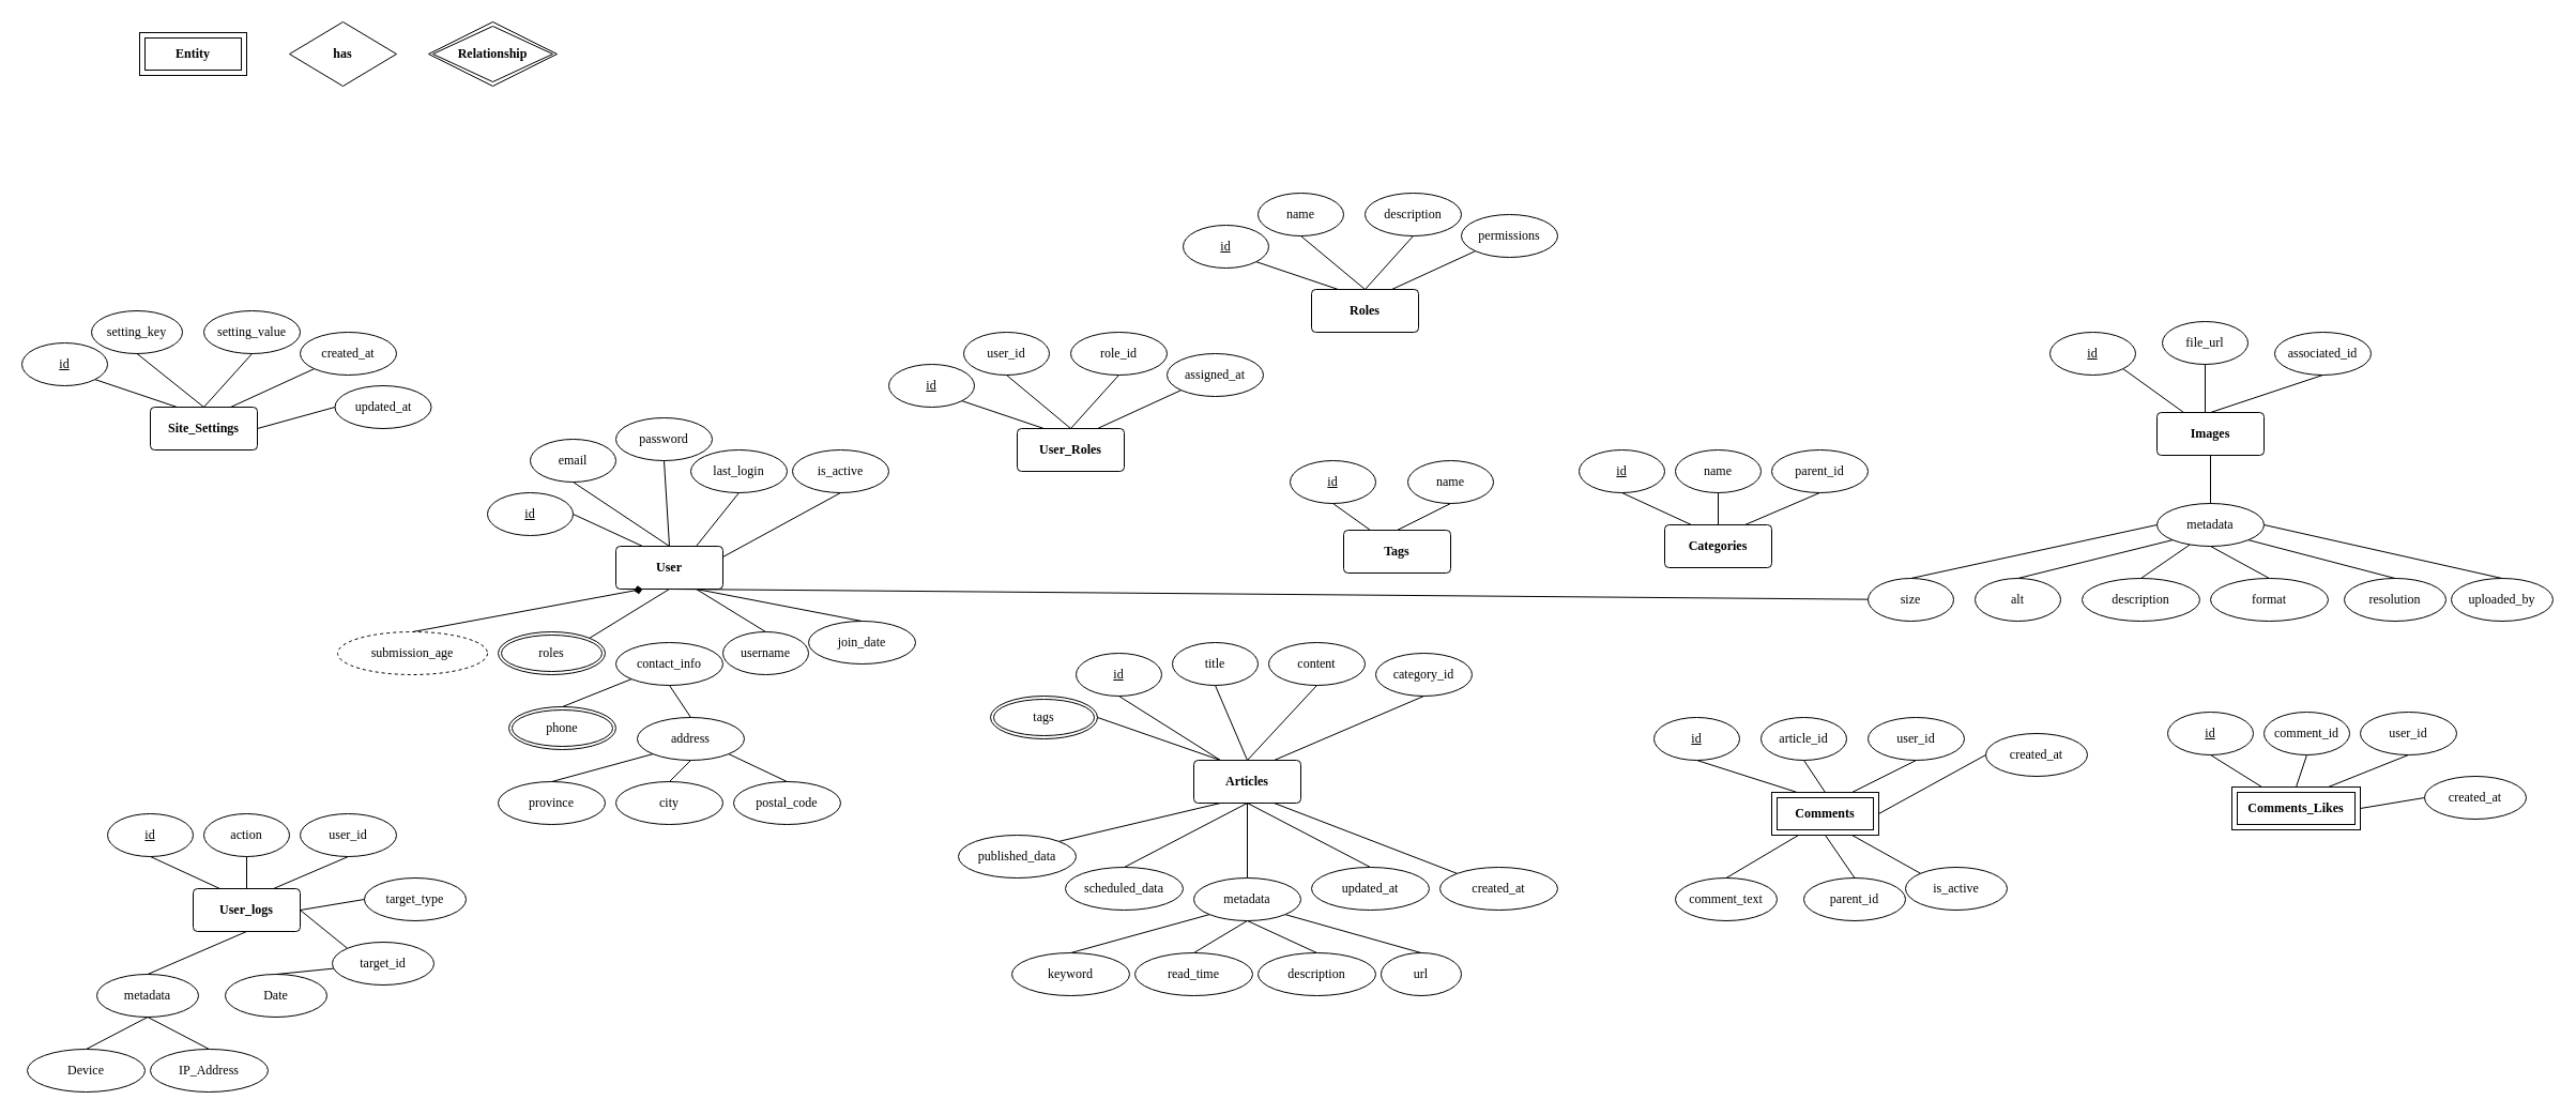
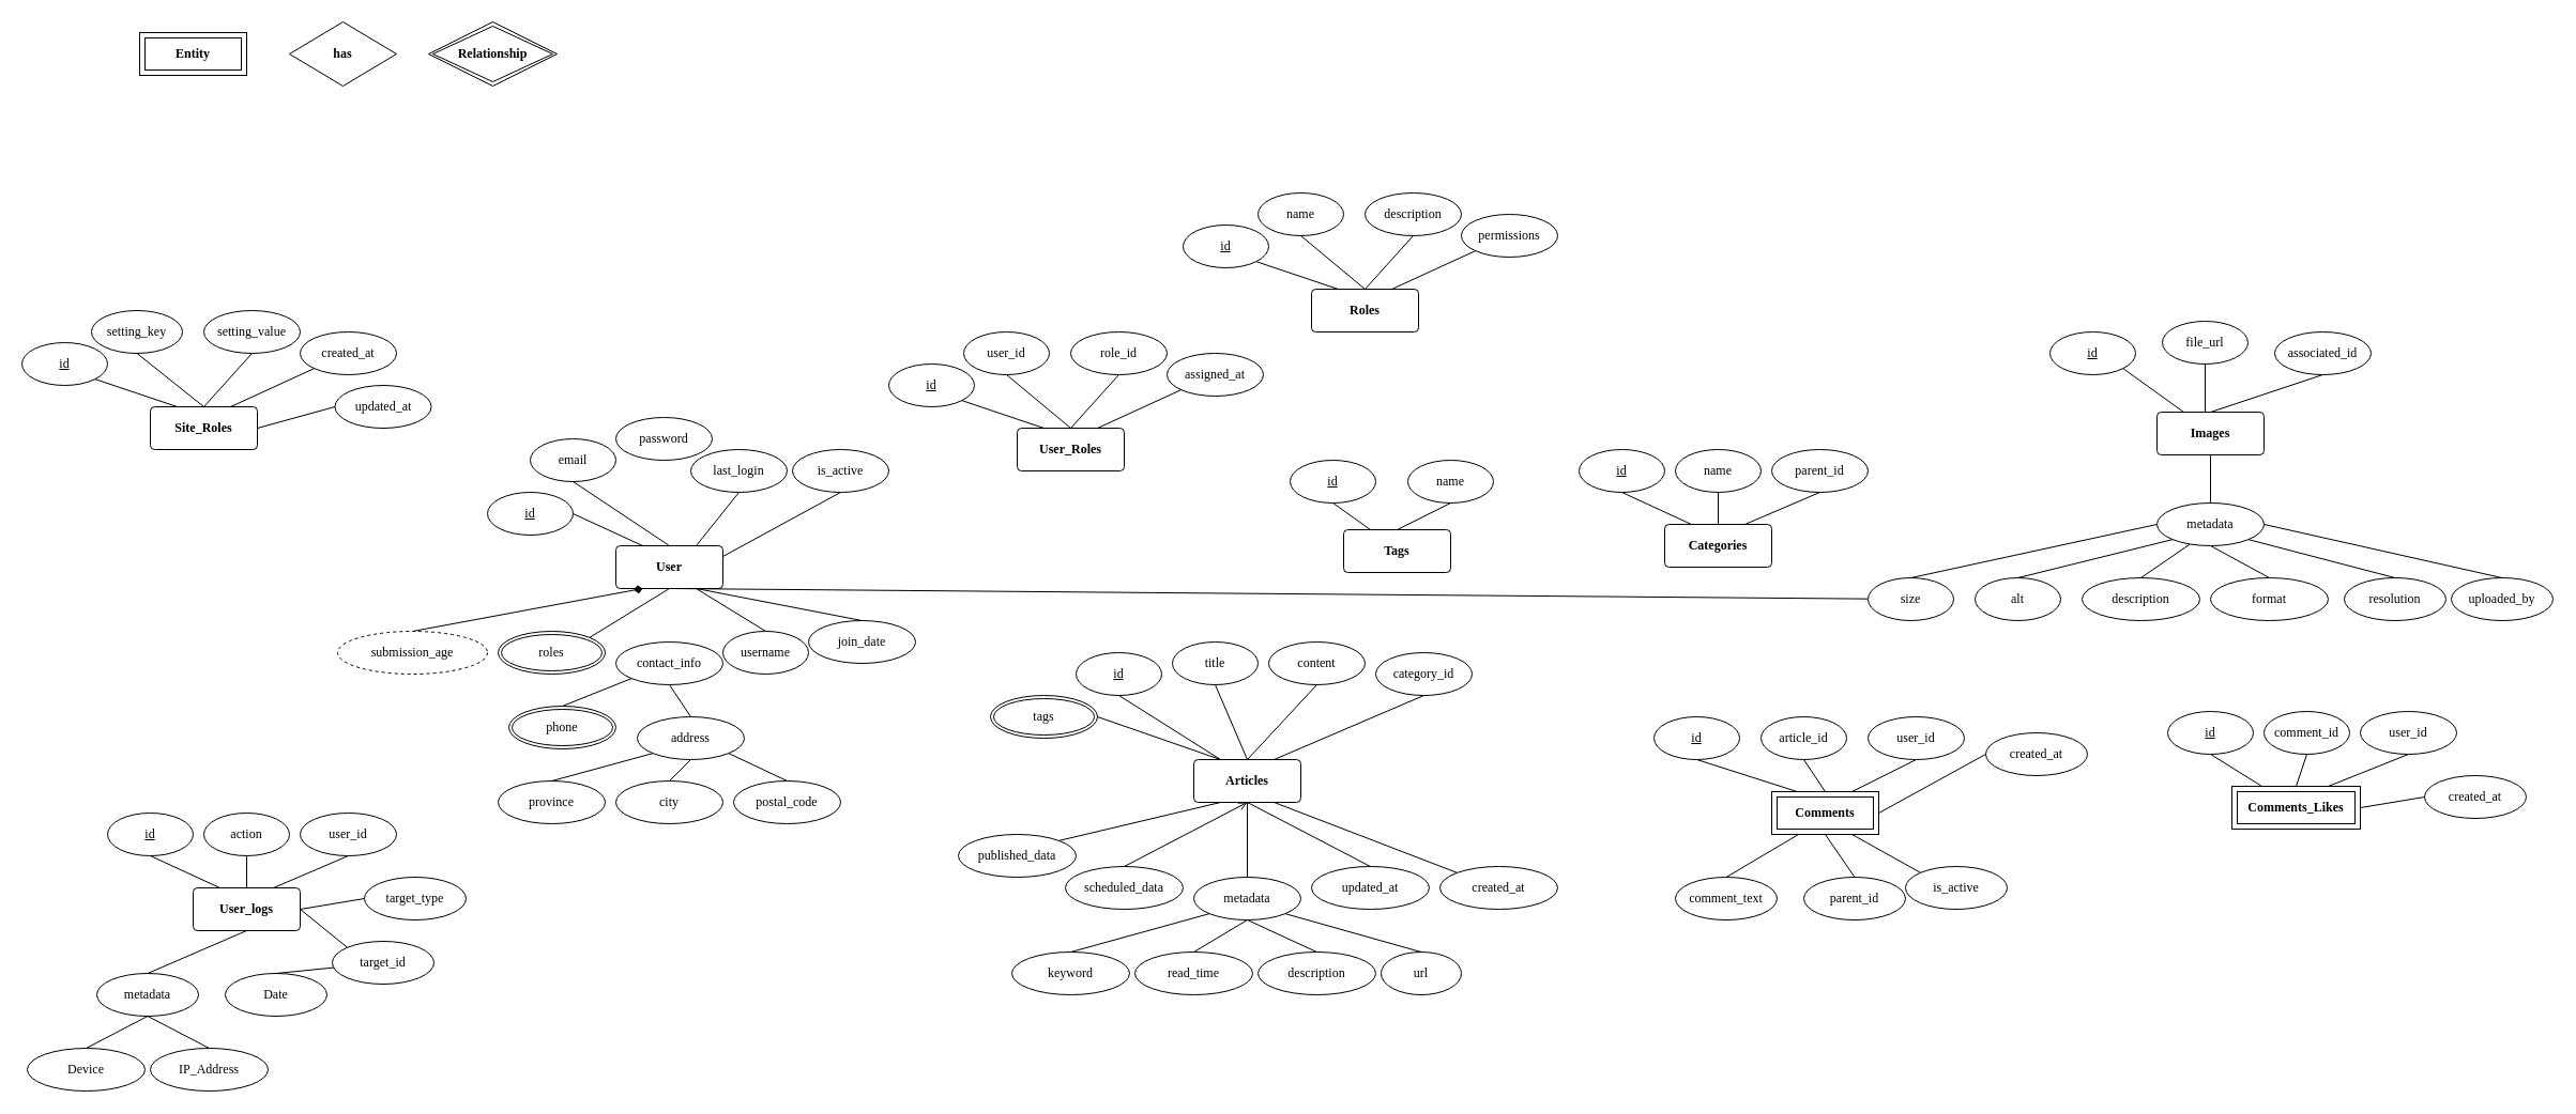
- <mxCell id="159" value="Site_Settings" style="rounded=1;arcSize=10;whiteSpace=wrap;html=1;align=center;fontFamily=Comic Sans MS;fontStyle=1" vertex="1" parent="1"><mxGeometry x="140" y="380" width="100" height="40" as="geometry" /></mxCell>
+ <mxCell id="159" value="Site_Roles" style="rounded=1;arcSize=10;whiteSpace=wrap;html=1;align=center;fontFamily=Comic Sans MS;fontStyle=1" vertex="1" parent="1"><mxGeometry x="140" y="380" width="100" height="40" as="geometry" /></mxCell>
- <mxCell id="30" value="" style="endArrow=none;html=1;rounded=0;exitX=0.5;exitY=1;exitDx=0;exitDy=0;entryX=0.5;entryY=0;entryDx=0;entryDy=0;" parent="1" source="29" target="4" edge="1"><mxGeometry relative="1" as="geometry"><mxPoint x="545" y="580" as="sourcePoint" /><mxPoint x="705" y="580" as="targetPoint" /></mxGeometry></mxCell>
- <mxCell id="64" value="" style="endArrow=none;html=1;rounded=0;entryX=0.5;entryY=1;entryDx=0;entryDy=0;exitX=0.5;exitY=0;exitDx=0;exitDy=0;" edge="1" parent="1" source="51" target="44"><mxGeometry relative="1" as="geometry"><mxPoint x="1095" y="790" as="sourcePoint" /><mxPoint x="1205" y="770" as="targetPoint" /></mxGeometry></mxCell>
+ <mxCell id="64" value="" style="endArrow=open;html=1;rounded=0;entryX=0.5;entryY=1;entryDx=0;entryDy=0;exitX=0.5;exitY=0;exitDx=0;exitDy=0;" edge="1" parent="1" source="51" target="44"><mxGeometry relative="1" as="geometry"><mxPoint x="1095" y="790" as="sourcePoint" /><mxPoint x="1205" y="770" as="targetPoint" /></mxGeometry></mxCell>
